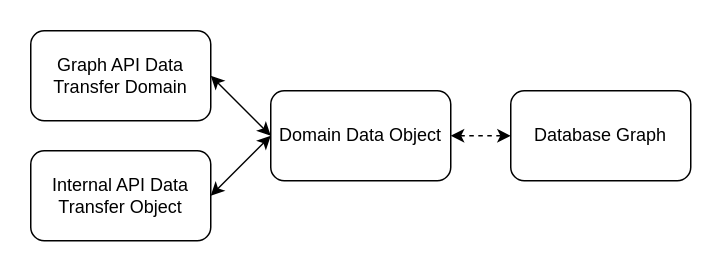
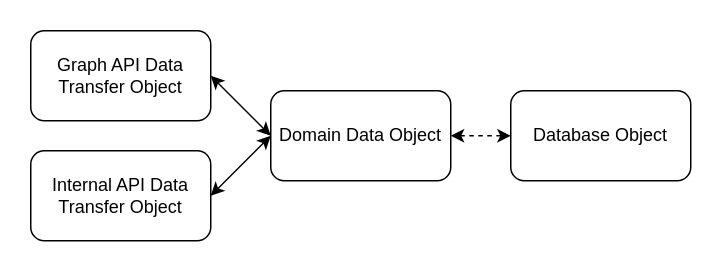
- <mxCell id="2" value="Graph API Data Transfer Domain" style="rounded=1;whiteSpace=wrap;html=1;" vertex="1" parent="1"><mxGeometry x="20" y="20" width="120" height="60" as="geometry" /></mxCell>
+ <mxCell id="2" value="Graph API Data Transfer Object" style="rounded=1;whiteSpace=wrap;html=1;" vertex="1" parent="1"><mxGeometry x="20" y="20" width="120" height="60" as="geometry" /></mxCell>
- <mxCell id="5" value="Database Graph" style="rounded=1;whiteSpace=wrap;html=1;" vertex="1" parent="1"><mxGeometry x="340" y="60" width="120" height="60" as="geometry" /></mxCell>
+ <mxCell id="5" value="Database Object" style="rounded=1;whiteSpace=wrap;html=1;" vertex="1" parent="1"><mxGeometry x="340" y="60" width="120" height="60" as="geometry" /></mxCell>
